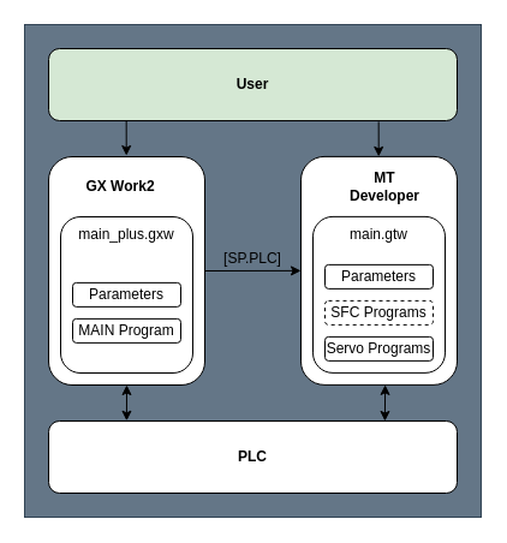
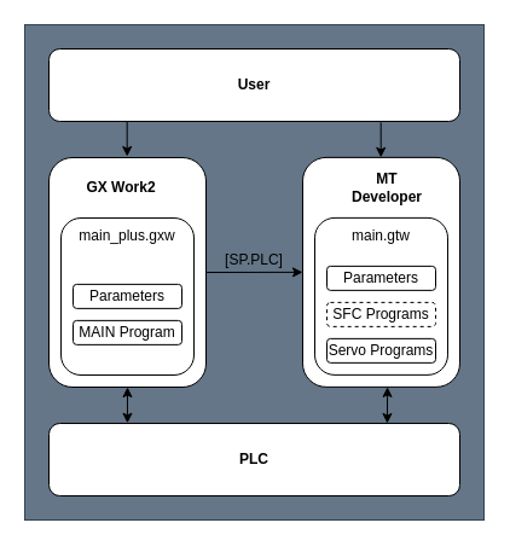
- <mxCell id="12" value="User" style="rounded=1;whiteSpace=wrap;html=1;fontStyle=1;fillColor=#d5e8d4;" vertex="1" parent="1"><mxGeometry x="40" y="40" width="340" height="60" as="geometry" /></mxCell>
+ <mxCell id="12" value="User" style="rounded=1;whiteSpace=wrap;html=1;fontStyle=1" vertex="1" parent="1"><mxGeometry x="40" y="40" width="340" height="60" as="geometry" /></mxCell>
